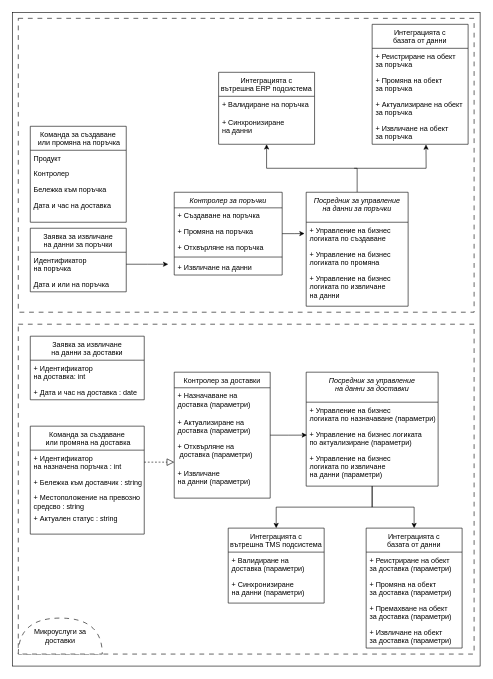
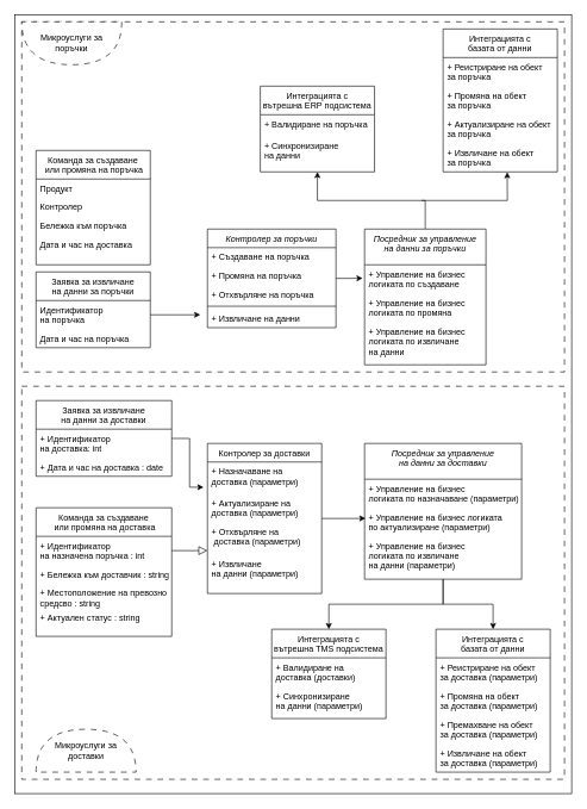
+ <mxCell id="62" value="Микроуслуги за&lt;br&gt;поръчки" style="shape=or;whiteSpace=wrap;html=1;direction=south;dashed=1;dashPattern=8 8;" parent="1" vertex="1"><mxGeometry x="30" y="30" width="140" height="60" as="geometry" /></mxCell>
- <mxCell id="57" value="Дата и или на поръчка" style="text;align=left;verticalAlign=top;spacingLeft=4;spacingRight=4;overflow=hidden;rotatable=0;points=[[0,0.5],[1,0.5]];portConstraint=eastwest;rounded=0;shadow=0;html=0;" parent="54" vertex="1"><mxGeometry y="80" width="160" height="26" as="geometry" /></mxCell>
+ <mxCell id="57" value="Дата и час на поръчка" style="text;align=left;verticalAlign=top;spacingLeft=4;spacingRight=4;overflow=hidden;rotatable=0;points=[[0,0.5],[1,0.5]];portConstraint=eastwest;rounded=0;shadow=0;html=0;" parent="54" vertex="1"><mxGeometry y="80" width="160" height="26" as="geometry" /></mxCell>
+ <mxCell id="64" style="edgeStyle=orthogonalEdgeStyle;rounded=0;orthogonalLoop=1;jettySize=auto;html=1;entryX=-0.034;entryY=0.8;entryDx=0;entryDy=0;entryPerimeter=0;" edge="1" parent="1" source="58" target="32"><mxGeometry relative="1" as="geometry" /></mxCell>
- <mxCell id="39" value="" style="endArrow=block;endSize=10;endFill=0;shadow=0;strokeWidth=1;rounded=0;curved=0;edgeStyle=elbowEdgeStyle;elbow=vertical;dashed=1;" parent="1" source="34" target="31" edge="1"><mxGeometry width="160" relative="1" as="geometry"><mxPoint x="240" y="933" as="sourcePoint" /><mxPoint x="240" y="933" as="targetPoint" /></mxGeometry></mxCell>
+ <mxCell id="39" value="" style="endArrow=block;endSize=10;endFill=0;shadow=0;strokeWidth=1;rounded=0;curved=0;edgeStyle=elbowEdgeStyle;elbow=vertical;" parent="1" source="34" target="31" edge="1"><mxGeometry width="160" relative="1" as="geometry"><mxPoint x="240" y="933" as="sourcePoint" /><mxPoint x="240" y="933" as="targetPoint" /></mxGeometry></mxCell>
- <mxCell id="46" value="+ Валидиране на &#10;доставка (параметри)" style="text;align=left;verticalAlign=top;spacingLeft=4;spacingRight=4;overflow=hidden;rotatable=0;points=[[0,0.5],[1,0.5]];portConstraint=eastwest;" parent="45" vertex="1"><mxGeometry y="40" width="160" height="40" as="geometry" /></mxCell>
+ <mxCell id="46" value="+ Валидиране на &#10;доставка (доставки)" style="text;align=left;verticalAlign=top;spacingLeft=4;spacingRight=4;overflow=hidden;rotatable=0;points=[[0,0.5],[1,0.5]];portConstraint=eastwest;" parent="45" vertex="1"><mxGeometry y="40" width="160" height="40" as="geometry" /></mxCell>
- <mxCell id="63" value="Микроуслуги за&lt;br&gt;доставки" style="shape=or;whiteSpace=wrap;html=1;direction=north;dashed=1;dashPattern=8 8;" parent="1" vertex="1"><mxGeometry x="30" y="1030" width="140" height="60" as="geometry" /></mxCell>
+ <mxCell id="63" value="Микроуслуги за&lt;br&gt;доставки" style="shape=or;whiteSpace=wrap;html=1;direction=north;dashed=1;dashPattern=8 8;" parent="1" vertex="1"><mxGeometry x="50" y="1020" width="140" height="60" as="geometry" /></mxCell>
